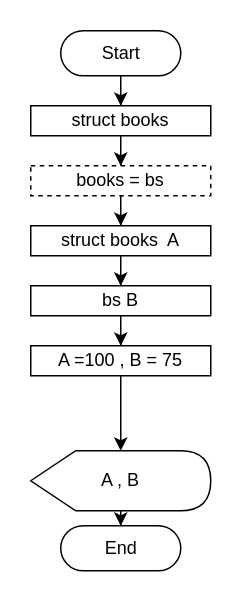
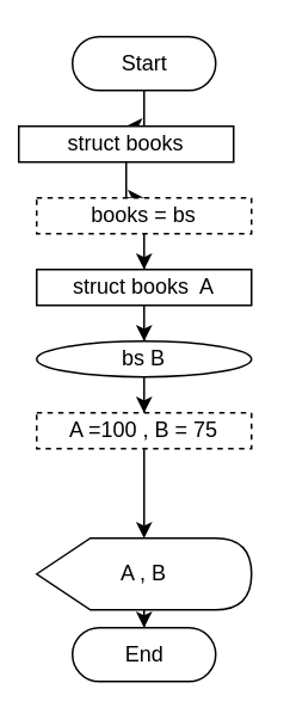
- <mxCell id="5" value="struct books" style="rounded=0;whiteSpace=wrap;html=1;" vertex="1" parent="1"><mxGeometry x="20" y="70" width="120" height="20" as="geometry" /></mxCell>
+ <mxCell id="5" value="struct books" style="rounded=0;whiteSpace=wrap;html=1;" vertex="1" parent="1"><mxGeometry x="10" y="70" width="120" height="20" as="geometry" /></mxCell>
- <mxCell id="11" value="bs B" style="rounded=0;whiteSpace=wrap;html=1;" vertex="1" parent="1"><mxGeometry x="20" y="190" width="120" height="20" as="geometry" /></mxCell>
+ <mxCell id="11" value="bs B" style="ellipse;whiteSpace=wrap;html=1;" vertex="1" parent="1"><mxGeometry x="20" y="190" width="120" height="20" as="geometry" /></mxCell>
- <mxCell id="13" value="A =100 , B = 75" style="rounded=0;whiteSpace=wrap;html=1;" vertex="1" parent="1"><mxGeometry x="20" y="230" width="120" height="20" as="geometry" /></mxCell>
+ <mxCell id="13" value="A =100 , B = 75" style="rounded=0;whiteSpace=wrap;html=1;dashed=1;" vertex="1" parent="1"><mxGeometry x="20" y="230" width="120" height="20" as="geometry" /></mxCell>
